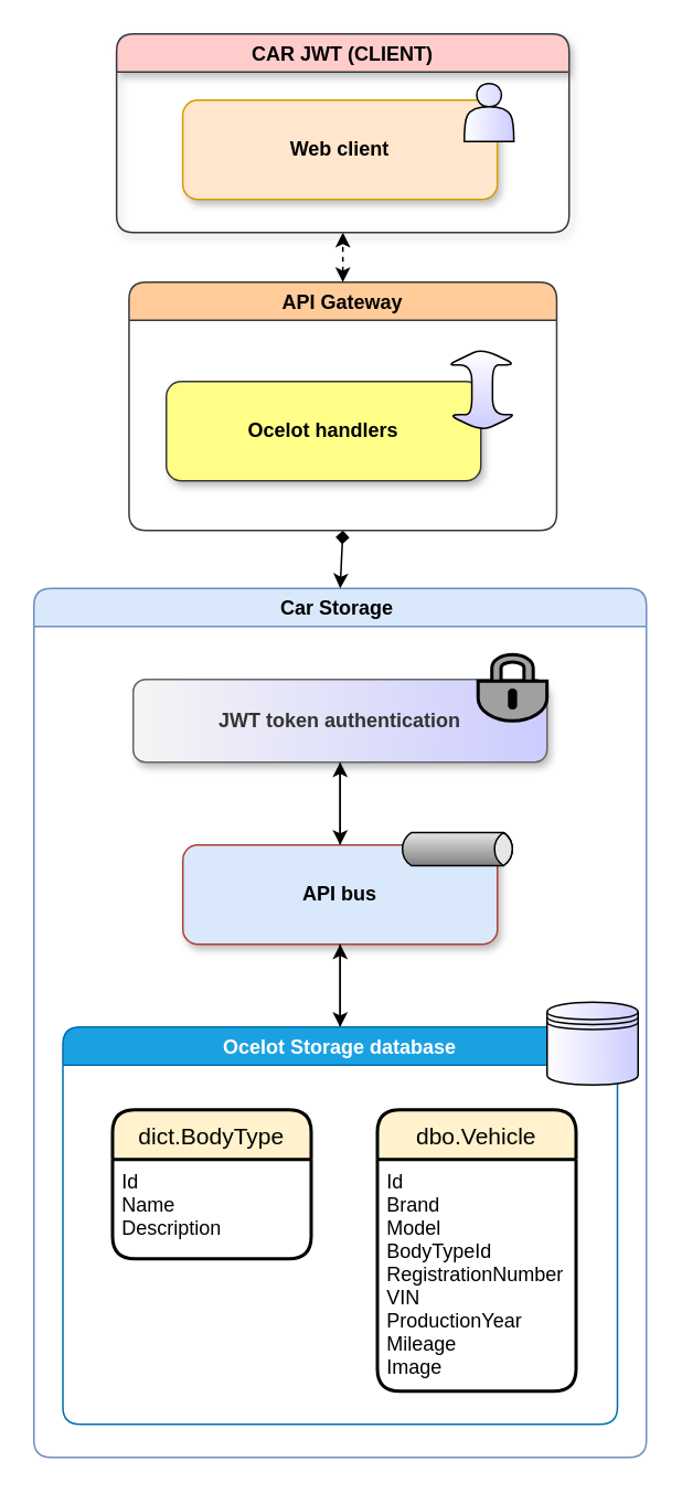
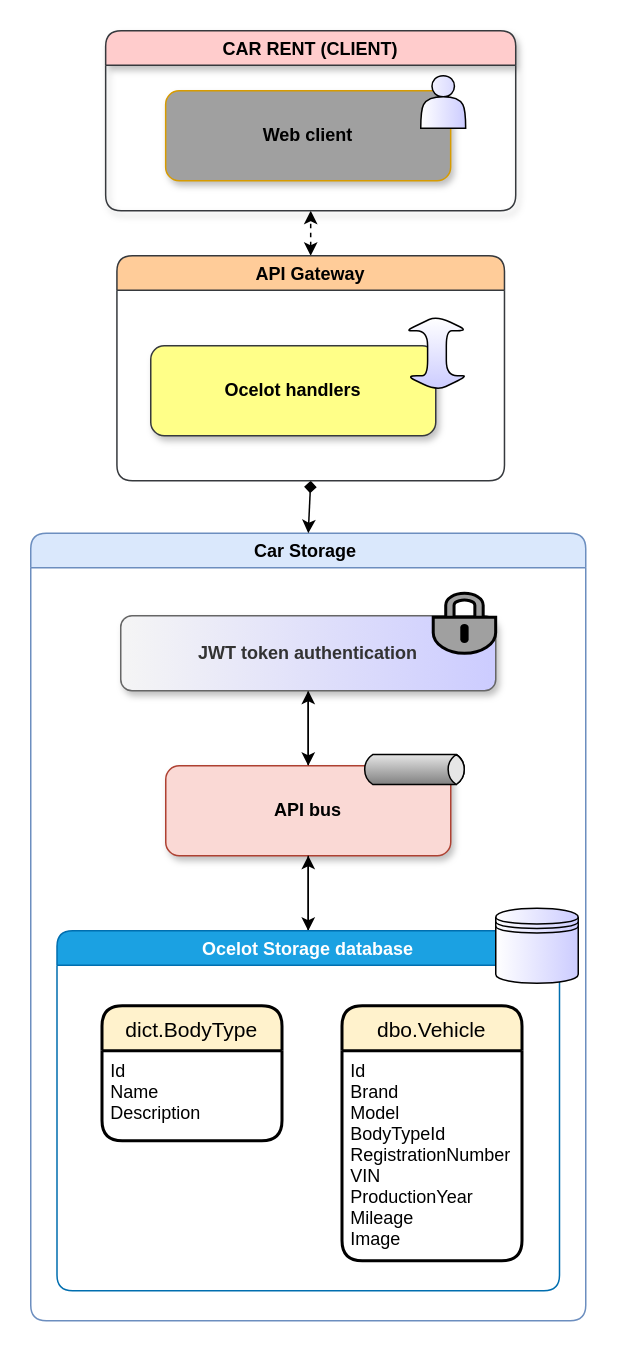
- <mxCell id="24" value="CAR JWT (CLIENT)" style="swimlane;shadow=1;fillColor=#ffcccc;strokeColor=#36393d;rounded=1;" parent="1" vertex="1"><mxGeometry x="69.94" y="20" width="273.38" height="120" as="geometry"><mxRectangle x="789.94" y="10" width="80" height="23" as="alternateBounds" /></mxGeometry></mxCell>
+ <mxCell id="24" value="CAR RENT (CLIENT)" style="swimlane;shadow=1;fillColor=#ffcccc;strokeColor=#36393d;rounded=1;" parent="1" vertex="1"><mxGeometry x="69.94" y="20" width="273.38" height="120" as="geometry"><mxRectangle x="789.94" y="10" width="80" height="23" as="alternateBounds" /></mxGeometry></mxCell>
- <mxCell id="25" value="Web client&lt;br&gt;" style="whiteSpace=wrap;html=1;shadow=1;fillColor=#ffe6cc;strokeColor=#d79b00;rounded=1;fontStyle=1" parent="24" vertex="1"><mxGeometry x="40" y="40" width="190" height="60" as="geometry" /></mxCell>
+ <mxCell id="25" value="Web client&lt;br&gt;" style="whiteSpace=wrap;html=1;shadow=1;fillColor=#a0a0a0;strokeColor=#d79b00;rounded=1;fontStyle=1;" parent="24" vertex="1"><mxGeometry x="40" y="40" width="190" height="60" as="geometry" /></mxCell>
- <mxCell id="5" value="API bus" style="whiteSpace=wrap;html=1;shadow=1;fillColor=#dae8fc;strokeColor=#ae4132;rounded=1;fontStyle=1;" parent="3" vertex="1"><mxGeometry x="90" y="155" width="190" height="60" as="geometry" /></mxCell>
+ <mxCell id="5" value="API bus" style="whiteSpace=wrap;html=1;shadow=1;fillColor=#fad9d5;strokeColor=#ae4132;rounded=1;fontStyle=1" parent="3" vertex="1"><mxGeometry x="90" y="155" width="190" height="60" as="geometry" /></mxCell>
